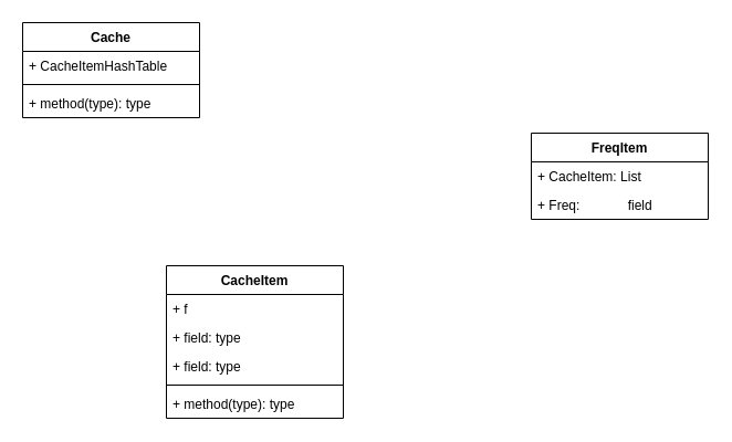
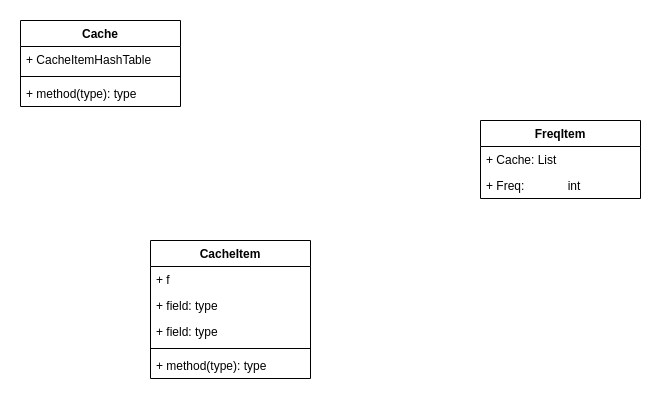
- <mxCell id="13" value="+ CacheItem: List" style="text;strokeColor=none;fillColor=none;align=left;verticalAlign=top;spacingLeft=4;spacingRight=4;overflow=hidden;rotatable=0;points=[[0,0.5],[1,0.5]];portConstraint=eastwest;" vertex="1" parent="12"><mxGeometry y="26" width="160" height="26" as="geometry" /></mxCell>
+ <mxCell id="13" value="+ Cache: List" style="text;strokeColor=none;fillColor=none;align=left;verticalAlign=top;spacingLeft=4;spacingRight=4;overflow=hidden;rotatable=0;points=[[0,0.5],[1,0.5]];portConstraint=eastwest;" vertex="1" parent="12"><mxGeometry y="26" width="160" height="26" as="geometry" /></mxCell>
- <mxCell id="14" value="+ Freq:             field" style="text;strokeColor=none;fillColor=none;align=left;verticalAlign=top;spacingLeft=4;spacingRight=4;overflow=hidden;rotatable=0;points=[[0,0.5],[1,0.5]];portConstraint=eastwest;" vertex="1" parent="12"><mxGeometry y="52" width="160" height="26" as="geometry" /></mxCell>
+ <mxCell id="14" value="+ Freq:             int" style="text;strokeColor=none;fillColor=none;align=left;verticalAlign=top;spacingLeft=4;spacingRight=4;overflow=hidden;rotatable=0;points=[[0,0.5],[1,0.5]];portConstraint=eastwest;" vertex="1" parent="12"><mxGeometry y="52" width="160" height="26" as="geometry" /></mxCell>
